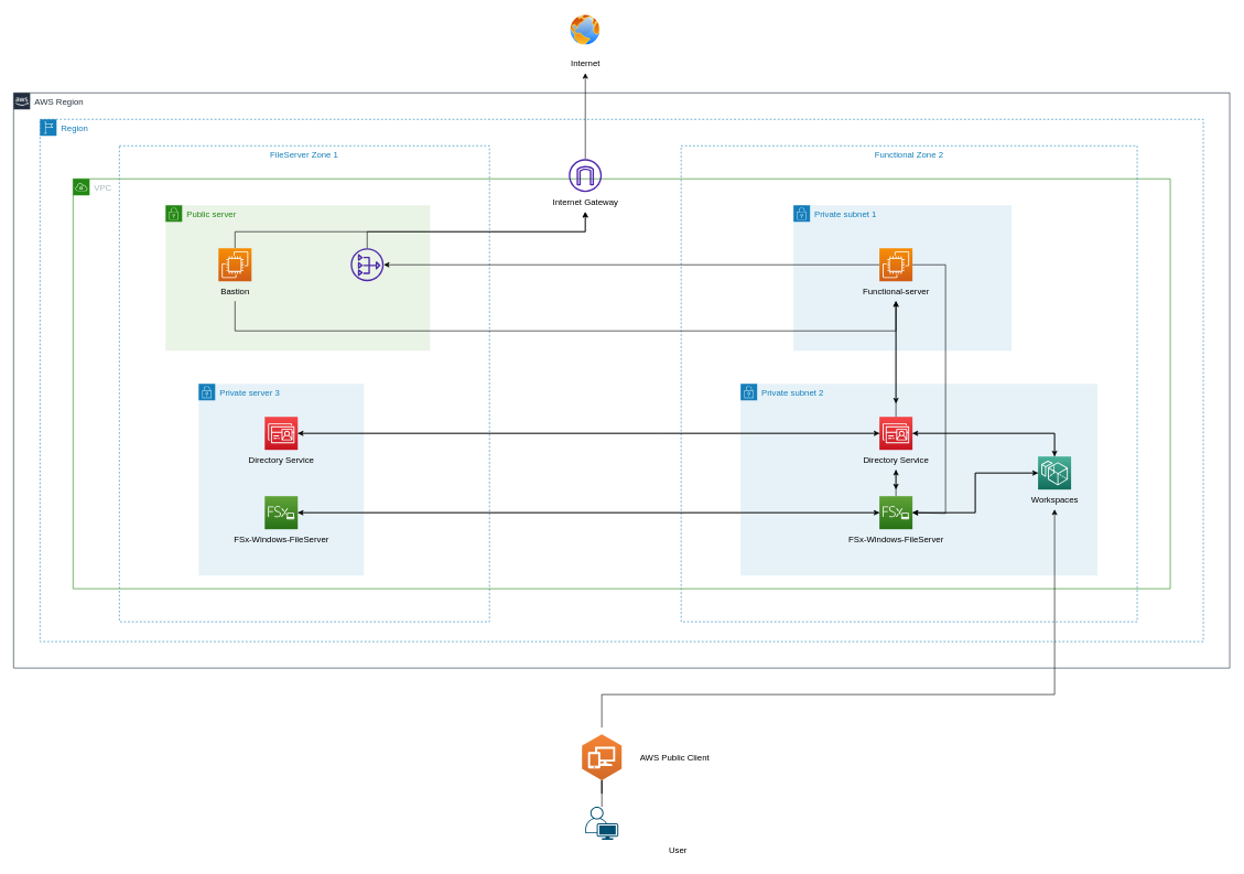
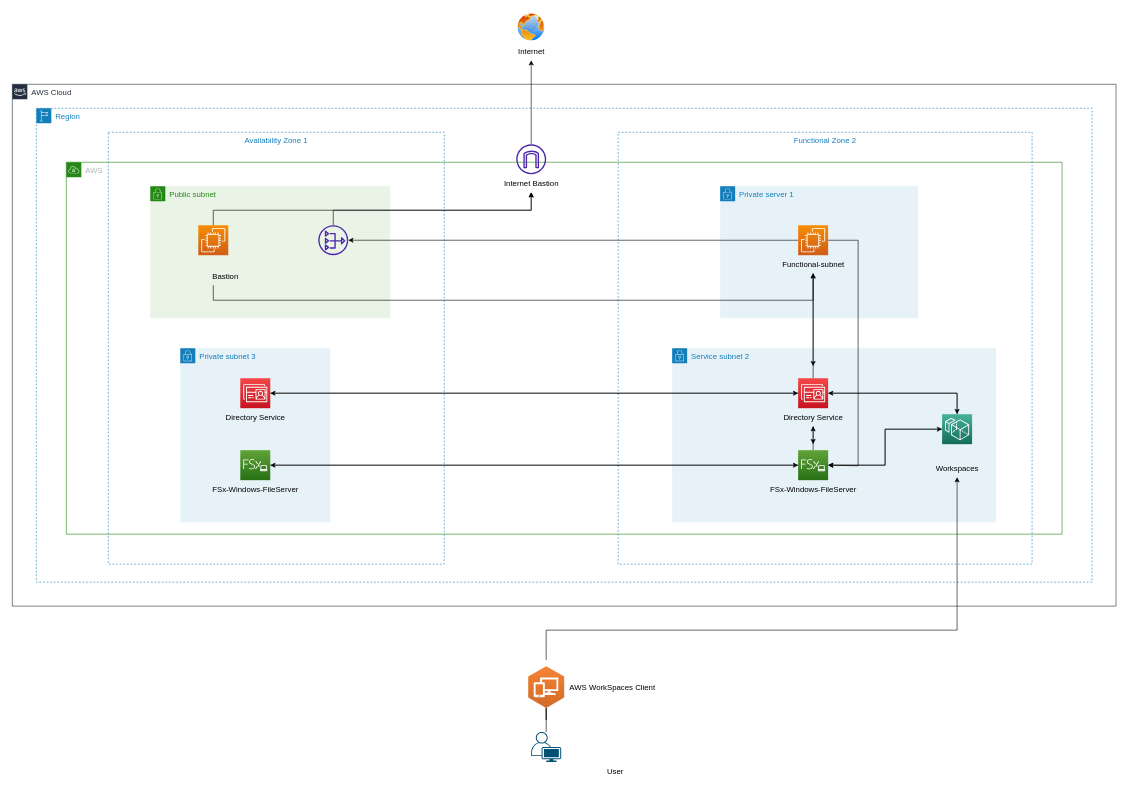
- <mxCell id="44" value="&lt;font style=&quot;font-size: 13px;&quot;&gt;Internet&lt;/font&gt;" style="text;html=1;align=center;verticalAlign=middle;resizable=0;points=[];autosize=1;strokeColor=none;fillColor=none;" vertex="1" parent="1"><mxGeometry x="850" y="80" width="70" height="30" as="geometry" /></mxCell>
+ <mxCell id="44" value="&lt;font style=&quot;font-size: 13px;&quot;&gt;Internet&lt;/font&gt;" style="text;html=1;align=center;verticalAlign=middle;resizable=0;points=[];autosize=1;strokeColor=none;fillColor=none;" vertex="1" parent="1"><mxGeometry x="850" y="70" width="70" height="30" as="geometry" /></mxCell>
- <mxCell id="6" value="&lt;font style=&quot;font-size: 13px;&quot;&gt;AWS Region&lt;/font&gt;" style="points=[[0,0],[0.25,0],[0.5,0],[0.75,0],[1,0],[1,0.25],[1,0.5],[1,0.75],[1,1],[0.75,1],[0.5,1],[0.25,1],[0,1],[0,0.75],[0,0.5],[0,0.25]];outlineConnect=0;gradientColor=none;html=1;whiteSpace=wrap;fontSize=12;fontStyle=0;container=1;pointerEvents=0;collapsible=0;recursiveResize=0;shape=mxgraph.aws4.group;grIcon=mxgraph.aws4.group_aws_cloud_alt;strokeColor=#232F3E;fillColor=none;verticalAlign=top;align=left;spacingLeft=30;fontColor=#232F3E;dashed=0;" vertex="1" parent="1"><mxGeometry x="20" y="140" width="1840" height="870" as="geometry" /></mxCell>
+ <mxCell id="6" value="&lt;font style=&quot;font-size: 13px;&quot;&gt;AWS Cloud&lt;/font&gt;" style="points=[[0,0],[0.25,0],[0.5,0],[0.75,0],[1,0],[1,0.25],[1,0.5],[1,0.75],[1,1],[0.75,1],[0.5,1],[0.25,1],[0,1],[0,0.75],[0,0.5],[0,0.25]];outlineConnect=0;gradientColor=none;html=1;whiteSpace=wrap;fontSize=12;fontStyle=0;container=1;pointerEvents=0;collapsible=0;recursiveResize=0;shape=mxgraph.aws4.group;grIcon=mxgraph.aws4.group_aws_cloud_alt;strokeColor=#232F3E;fillColor=none;verticalAlign=top;align=left;spacingLeft=30;fontColor=#232F3E;dashed=0;" vertex="1" parent="1"><mxGeometry x="20" y="140" width="1840" height="870" as="geometry" /></mxCell>
- <mxCell id="11" value="FileServer Zone 1" style="fillColor=none;strokeColor=#147EBA;dashed=1;verticalAlign=top;fontStyle=0;fontColor=#147EBA;fontSize=13;" vertex="1" parent="6"><mxGeometry x="160" y="80" width="560" height="720" as="geometry" /></mxCell>
+ <mxCell id="11" value="Availability Zone 1" style="fillColor=none;strokeColor=#147EBA;dashed=1;verticalAlign=top;fontStyle=0;fontColor=#147EBA;fontSize=13;" vertex="1" parent="6"><mxGeometry x="160" y="80" width="560" height="720" as="geometry" /></mxCell>
- <mxCell id="2" value="&lt;font style=&quot;font-size: 13px;&quot;&gt;VPC&lt;/font&gt;" style="points=[[0,0],[0.25,0],[0.5,0],[0.75,0],[1,0],[1,0.25],[1,0.5],[1,0.75],[1,1],[0.75,1],[0.5,1],[0.25,1],[0,1],[0,0.75],[0,0.5],[0,0.25]];outlineConnect=0;gradientColor=none;html=1;whiteSpace=wrap;fontSize=12;fontStyle=0;container=1;pointerEvents=0;collapsible=0;recursiveResize=0;shape=mxgraph.aws4.group;grIcon=mxgraph.aws4.group_vpc;strokeColor=#248814;fillColor=none;verticalAlign=top;align=left;spacingLeft=30;fontColor=#AAB7B8;dashed=0;" vertex="1" parent="1"><mxGeometry x="110" y="270" width="1660" height="620" as="geometry" /></mxCell>
+ <mxCell id="2" value="&lt;font style=&quot;font-size: 13px;&quot;&gt;AWS&lt;/font&gt;" style="points=[[0,0],[0.25,0],[0.5,0],[0.75,0],[1,0],[1,0.25],[1,0.5],[1,0.75],[1,1],[0.75,1],[0.5,1],[0.25,1],[0,1],[0,0.75],[0,0.5],[0,0.25]];outlineConnect=0;gradientColor=none;html=1;whiteSpace=wrap;fontSize=12;fontStyle=0;container=1;pointerEvents=0;collapsible=0;recursiveResize=0;shape=mxgraph.aws4.group;grIcon=mxgraph.aws4.group_vpc;strokeColor=#248814;fillColor=none;verticalAlign=top;align=left;spacingLeft=30;fontColor=#AAB7B8;dashed=0;" vertex="1" parent="1"><mxGeometry x="110" y="270" width="1660" height="620" as="geometry" /></mxCell>
- <mxCell id="4" value="&lt;font style=&quot;font-size: 13px;&quot;&gt;Internet Gateway&lt;/font&gt;" style="text;html=1;align=center;verticalAlign=middle;resizable=0;points=[];autosize=1;strokeColor=none;fillColor=none;" vertex="1" parent="2"><mxGeometry x="715" y="20" width="120" height="30" as="geometry" /></mxCell>
+ <mxCell id="4" value="&lt;font style=&quot;font-size: 13px;&quot;&gt;Internet Bastion&lt;/font&gt;" style="text;html=1;align=center;verticalAlign=middle;resizable=0;points=[];autosize=1;strokeColor=none;fillColor=none;" vertex="1" parent="2"><mxGeometry x="715" y="20" width="120" height="30" as="geometry" /></mxCell>
- <mxCell id="18" value="&lt;font style=&quot;font-size: 13px;&quot;&gt;Public server&lt;/font&gt;" style="points=[[0,0],[0.25,0],[0.5,0],[0.75,0],[1,0],[1,0.25],[1,0.5],[1,0.75],[1,1],[0.75,1],[0.5,1],[0.25,1],[0,1],[0,0.75],[0,0.5],[0,0.25]];outlineConnect=0;gradientColor=none;html=1;whiteSpace=wrap;fontSize=12;fontStyle=0;container=1;pointerEvents=0;collapsible=0;recursiveResize=0;shape=mxgraph.aws4.group;grIcon=mxgraph.aws4.group_security_group;grStroke=0;strokeColor=#248814;fillColor=#E9F3E6;verticalAlign=top;align=left;spacingLeft=30;fontColor=#248814;dashed=0;" vertex="1" parent="1"><mxGeometry x="250" y="310" width="400" height="220" as="geometry" /></mxCell>
+ <mxCell id="18" value="&lt;font style=&quot;font-size: 13px;&quot;&gt;Public subnet&lt;/font&gt;" style="points=[[0,0],[0.25,0],[0.5,0],[0.75,0],[1,0],[1,0.25],[1,0.5],[1,0.75],[1,1],[0.75,1],[0.5,1],[0.25,1],[0,1],[0,0.75],[0,0.5],[0,0.25]];outlineConnect=0;gradientColor=none;html=1;whiteSpace=wrap;fontSize=12;fontStyle=0;container=1;pointerEvents=0;collapsible=0;recursiveResize=0;shape=mxgraph.aws4.group;grIcon=mxgraph.aws4.group_security_group;grStroke=0;strokeColor=#248814;fillColor=#E9F3E6;verticalAlign=top;align=left;spacingLeft=30;fontColor=#248814;dashed=0;" vertex="1" parent="1"><mxGeometry x="250" y="310" width="400" height="220" as="geometry" /></mxCell>
- <mxCell id="17" value="&lt;font style=&quot;font-size: 13px;&quot;&gt;Private subnet 1&lt;/font&gt;" style="points=[[0,0],[0.25,0],[0.5,0],[0.75,0],[1,0],[1,0.25],[1,0.5],[1,0.75],[1,1],[0.75,1],[0.5,1],[0.25,1],[0,1],[0,0.75],[0,0.5],[0,0.25]];outlineConnect=0;gradientColor=none;html=1;whiteSpace=wrap;fontSize=12;fontStyle=0;container=0;pointerEvents=0;collapsible=0;recursiveResize=0;shape=mxgraph.aws4.group;grIcon=mxgraph.aws4.group_security_group;grStroke=0;strokeColor=#147EBA;fillColor=#E6F2F8;verticalAlign=top;align=left;spacingLeft=30;fontColor=#147EBA;dashed=0;" vertex="1" parent="1"><mxGeometry x="1200" y="310" width="330" height="220" as="geometry" /></mxCell>
+ <mxCell id="17" value="&lt;font style=&quot;font-size: 13px;&quot;&gt;Private server 1&lt;/font&gt;" style="points=[[0,0],[0.25,0],[0.5,0],[0.75,0],[1,0],[1,0.25],[1,0.5],[1,0.75],[1,1],[0.75,1],[0.5,1],[0.25,1],[0,1],[0,0.75],[0,0.5],[0,0.25]];outlineConnect=0;gradientColor=none;html=1;whiteSpace=wrap;fontSize=12;fontStyle=0;container=0;pointerEvents=0;collapsible=0;recursiveResize=0;shape=mxgraph.aws4.group;grIcon=mxgraph.aws4.group_security_group;grStroke=0;strokeColor=#147EBA;fillColor=#E6F2F8;verticalAlign=top;align=left;spacingLeft=30;fontColor=#147EBA;dashed=0;" vertex="1" parent="1"><mxGeometry x="1200" y="310" width="330" height="220" as="geometry" /></mxCell>
- <mxCell id="23" value="&lt;font style=&quot;font-size: 13px;&quot;&gt;Bastion&lt;/font&gt;" style="text;html=1;align=center;verticalAlign=middle;resizable=0;points=[];autosize=1;strokeColor=none;fillColor=none;" vertex="1" parent="1"><mxGeometry x="320" y="425" width="70" height="30" as="geometry" /></mxCell>
+ <mxCell id="23" value="&lt;font style=&quot;font-size: 13px;&quot;&gt;Bastion&lt;/font&gt;" style="text;html=1;align=center;verticalAlign=middle;resizable=0;points=[];autosize=1;strokeColor=none;fillColor=none;" vertex="1" parent="1"><mxGeometry x="340" y="445" width="70" height="30" as="geometry" /></mxCell>
- <mxCell id="52" value="&lt;font style=&quot;font-size: 13px;&quot;&gt;Functional-server&lt;/font&gt;" style="text;html=1;align=center;verticalAlign=middle;resizable=0;points=[];autosize=1;strokeColor=none;fillColor=none;" vertex="1" parent="1"><mxGeometry x="1295" y="425" width="120" height="30" as="geometry" /></mxCell>
+ <mxCell id="52" value="&lt;font style=&quot;font-size: 13px;&quot;&gt;Functional-subnet&lt;/font&gt;" style="text;html=1;align=center;verticalAlign=middle;resizable=0;points=[];autosize=1;strokeColor=none;fillColor=none;" vertex="1" parent="1"><mxGeometry x="1295" y="425" width="120" height="30" as="geometry" /></mxCell>
- <mxCell id="3" value="&lt;font style=&quot;font-size: 13px;&quot;&gt;Private server 3&lt;/font&gt;" style="points=[[0,0],[0.25,0],[0.5,0],[0.75,0],[1,0],[1,0.25],[1,0.5],[1,0.75],[1,1],[0.75,1],[0.5,1],[0.25,1],[0,1],[0,0.75],[0,0.5],[0,0.25]];outlineConnect=0;gradientColor=none;html=1;whiteSpace=wrap;fontSize=12;fontStyle=0;container=1;pointerEvents=0;collapsible=0;recursiveResize=0;shape=mxgraph.aws4.group;grIcon=mxgraph.aws4.group_security_group;grStroke=0;strokeColor=#147EBA;fillColor=#E6F2F8;verticalAlign=top;align=left;spacingLeft=30;fontColor=#147EBA;dashed=0;" vertex="1" parent="2"><mxGeometry x="190" y="310" width="250" height="290" as="geometry" /></mxCell>
+ <mxCell id="3" value="&lt;font style=&quot;font-size: 13px;&quot;&gt;Private subnet 3&lt;/font&gt;" style="points=[[0,0],[0.25,0],[0.5,0],[0.75,0],[1,0],[1,0.25],[1,0.5],[1,0.75],[1,1],[0.75,1],[0.5,1],[0.25,1],[0,1],[0,0.75],[0,0.5],[0,0.25]];outlineConnect=0;gradientColor=none;html=1;whiteSpace=wrap;fontSize=12;fontStyle=0;container=1;pointerEvents=0;collapsible=0;recursiveResize=0;shape=mxgraph.aws4.group;grIcon=mxgraph.aws4.group_security_group;grStroke=0;strokeColor=#147EBA;fillColor=#E6F2F8;verticalAlign=top;align=left;spacingLeft=30;fontColor=#147EBA;dashed=0;" vertex="1" parent="2"><mxGeometry x="190" y="310" width="250" height="290" as="geometry" /></mxCell>
- <mxCell id="14" value="&lt;font style=&quot;font-size: 13px;&quot;&gt;Private subnet 2&lt;/font&gt;" style="points=[[0,0],[0.25,0],[0.5,0],[0.75,0],[1,0],[1,0.25],[1,0.5],[1,0.75],[1,1],[0.75,1],[0.5,1],[0.25,1],[0,1],[0,0.75],[0,0.5],[0,0.25]];outlineConnect=0;gradientColor=none;html=1;whiteSpace=wrap;fontSize=12;fontStyle=0;container=1;pointerEvents=0;collapsible=0;recursiveResize=0;shape=mxgraph.aws4.group;grIcon=mxgraph.aws4.group_security_group;grStroke=0;strokeColor=#147EBA;fillColor=#E6F2F8;verticalAlign=top;align=left;spacingLeft=30;fontColor=#147EBA;dashed=0;" vertex="1" parent="1"><mxGeometry x="1120" y="580" width="540" height="290" as="geometry" /></mxCell>
+ <mxCell id="14" value="&lt;font style=&quot;font-size: 13px;&quot;&gt;Service subnet 2&lt;/font&gt;" style="points=[[0,0],[0.25,0],[0.5,0],[0.75,0],[1,0],[1,0.25],[1,0.5],[1,0.75],[1,1],[0.75,1],[0.5,1],[0.25,1],[0,1],[0,0.75],[0,0.5],[0,0.25]];outlineConnect=0;gradientColor=none;html=1;whiteSpace=wrap;fontSize=12;fontStyle=0;container=1;pointerEvents=0;collapsible=0;recursiveResize=0;shape=mxgraph.aws4.group;grIcon=mxgraph.aws4.group_security_group;grStroke=0;strokeColor=#147EBA;fillColor=#E6F2F8;verticalAlign=top;align=left;spacingLeft=30;fontColor=#147EBA;dashed=0;" vertex="1" parent="1"><mxGeometry x="1120" y="580" width="540" height="290" as="geometry" /></mxCell>
- <mxCell id="38" value="&lt;span style=&quot;font-size: 13px;&quot;&gt;Workspaces&lt;/span&gt;" style="text;html=1;align=center;verticalAlign=middle;resizable=0;points=[];autosize=1;strokeColor=none;fillColor=none;" vertex="1" parent="1"><mxGeometry x="1550" y="740" width="90" height="30" as="geometry" /></mxCell>
+ <mxCell id="38" value="&lt;span style=&quot;font-size: 13px;&quot;&gt;Workspaces&lt;/span&gt;" style="text;html=1;align=center;verticalAlign=middle;resizable=0;points=[];autosize=1;strokeColor=none;fillColor=none;" vertex="1" parent="1"><mxGeometry x="1550" y="765" width="90" height="30" as="geometry" /></mxCell>
- <mxCell id="12" value="AWS Public Client" style="text;html=1;align=center;verticalAlign=middle;resizable=0;points=[];autosize=1;strokeColor=none;fillColor=none;fontSize=13;" vertex="1" parent="1"><mxGeometry x="935" y="1130" width="170" height="30" as="geometry" /></mxCell>
+ <mxCell id="12" value="AWS WorkSpaces Client" style="text;html=1;align=center;verticalAlign=middle;resizable=0;points=[];autosize=1;strokeColor=none;fillColor=none;fontSize=13;" vertex="1" parent="1"><mxGeometry x="935" y="1130" width="170" height="30" as="geometry" /></mxCell>
